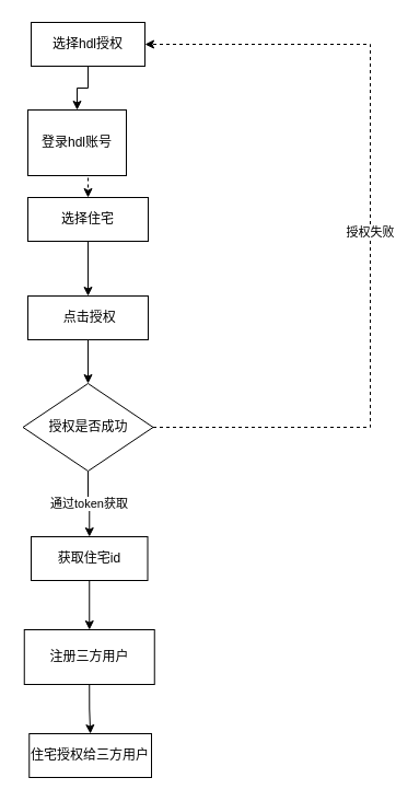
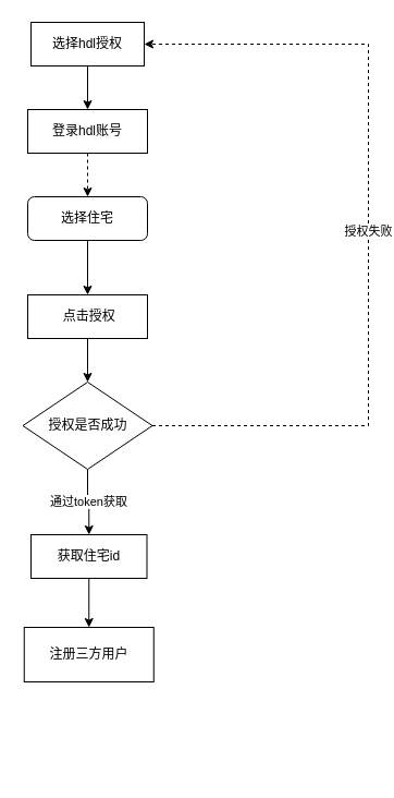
- <mxCell id="5" value="&lt;font style=&quot;vertical-align: inherit&quot;&gt;&lt;font style=&quot;vertical-align: inherit&quot;&gt;&lt;font style=&quot;vertical-align: inherit&quot;&gt;&lt;font style=&quot;vertical-align: inherit&quot;&gt;登录hdl账号&lt;/font&gt;&lt;/font&gt;&lt;/font&gt;&lt;/font&gt;" style="rounded=0;whiteSpace=wrap;html=1;" parent="1" vertex="1"><mxGeometry x="25" y="100" width="90" height="60" as="geometry" /></mxCell>
+ <mxCell id="5" value="&lt;font style=&quot;vertical-align: inherit&quot;&gt;&lt;font style=&quot;vertical-align: inherit&quot;&gt;&lt;font style=&quot;vertical-align: inherit&quot;&gt;&lt;font style=&quot;vertical-align: inherit&quot;&gt;登录hdl账号&lt;/font&gt;&lt;/font&gt;&lt;/font&gt;&lt;/font&gt;" style="rounded=0;whiteSpace=wrap;html=1;" parent="1" vertex="1"><mxGeometry x="25" y="100" width="110" height="40" as="geometry" /></mxCell>
- <mxCell id="7" value="&lt;font style=&quot;vertical-align: inherit&quot;&gt;&lt;font style=&quot;vertical-align: inherit&quot;&gt;&lt;font style=&quot;vertical-align: inherit&quot;&gt;&lt;font style=&quot;vertical-align: inherit&quot;&gt;选择住宅&lt;/font&gt;&lt;/font&gt;&lt;/font&gt;&lt;/font&gt;" style="rounded=0;whiteSpace=wrap;html=1;" parent="1" vertex="1"><mxGeometry x="25" y="180" width="110" height="40" as="geometry" /></mxCell>
+ <mxCell id="7" value="&lt;font style=&quot;vertical-align: inherit&quot;&gt;&lt;font style=&quot;vertical-align: inherit&quot;&gt;&lt;font style=&quot;vertical-align: inherit&quot;&gt;&lt;font style=&quot;vertical-align: inherit&quot;&gt;选择住宅&lt;/font&gt;&lt;/font&gt;&lt;/font&gt;&lt;/font&gt;" style="whiteSpace=wrap;html=1;rounded=1;" parent="1" vertex="1"><mxGeometry x="25" y="180" width="110" height="40" as="geometry" /></mxCell>
- <mxCell id="15" style="edgeStyle=orthogonalEdgeStyle;rounded=0;orthogonalLoop=1;jettySize=auto;html=1;exitX=0.5;exitY=1;exitDx=0;exitDy=0;entryX=0.5;entryY=0;entryDx=0;entryDy=0;" parent="1" source="16" target="17" edge="1"><mxGeometry relative="1" as="geometry" /></mxCell>
- <mxCell id="17" value="&lt;font style=&quot;vertical-align: inherit&quot;&gt;&lt;font style=&quot;vertical-align: inherit&quot;&gt;住宅授权给三方用户&lt;/font&gt;&lt;/font&gt;" style="rounded=0;whiteSpace=wrap;html=1;" parent="1" vertex="1"><mxGeometry x="26.25" y="670" width="111.75" height="40" as="geometry" /></mxCell>
